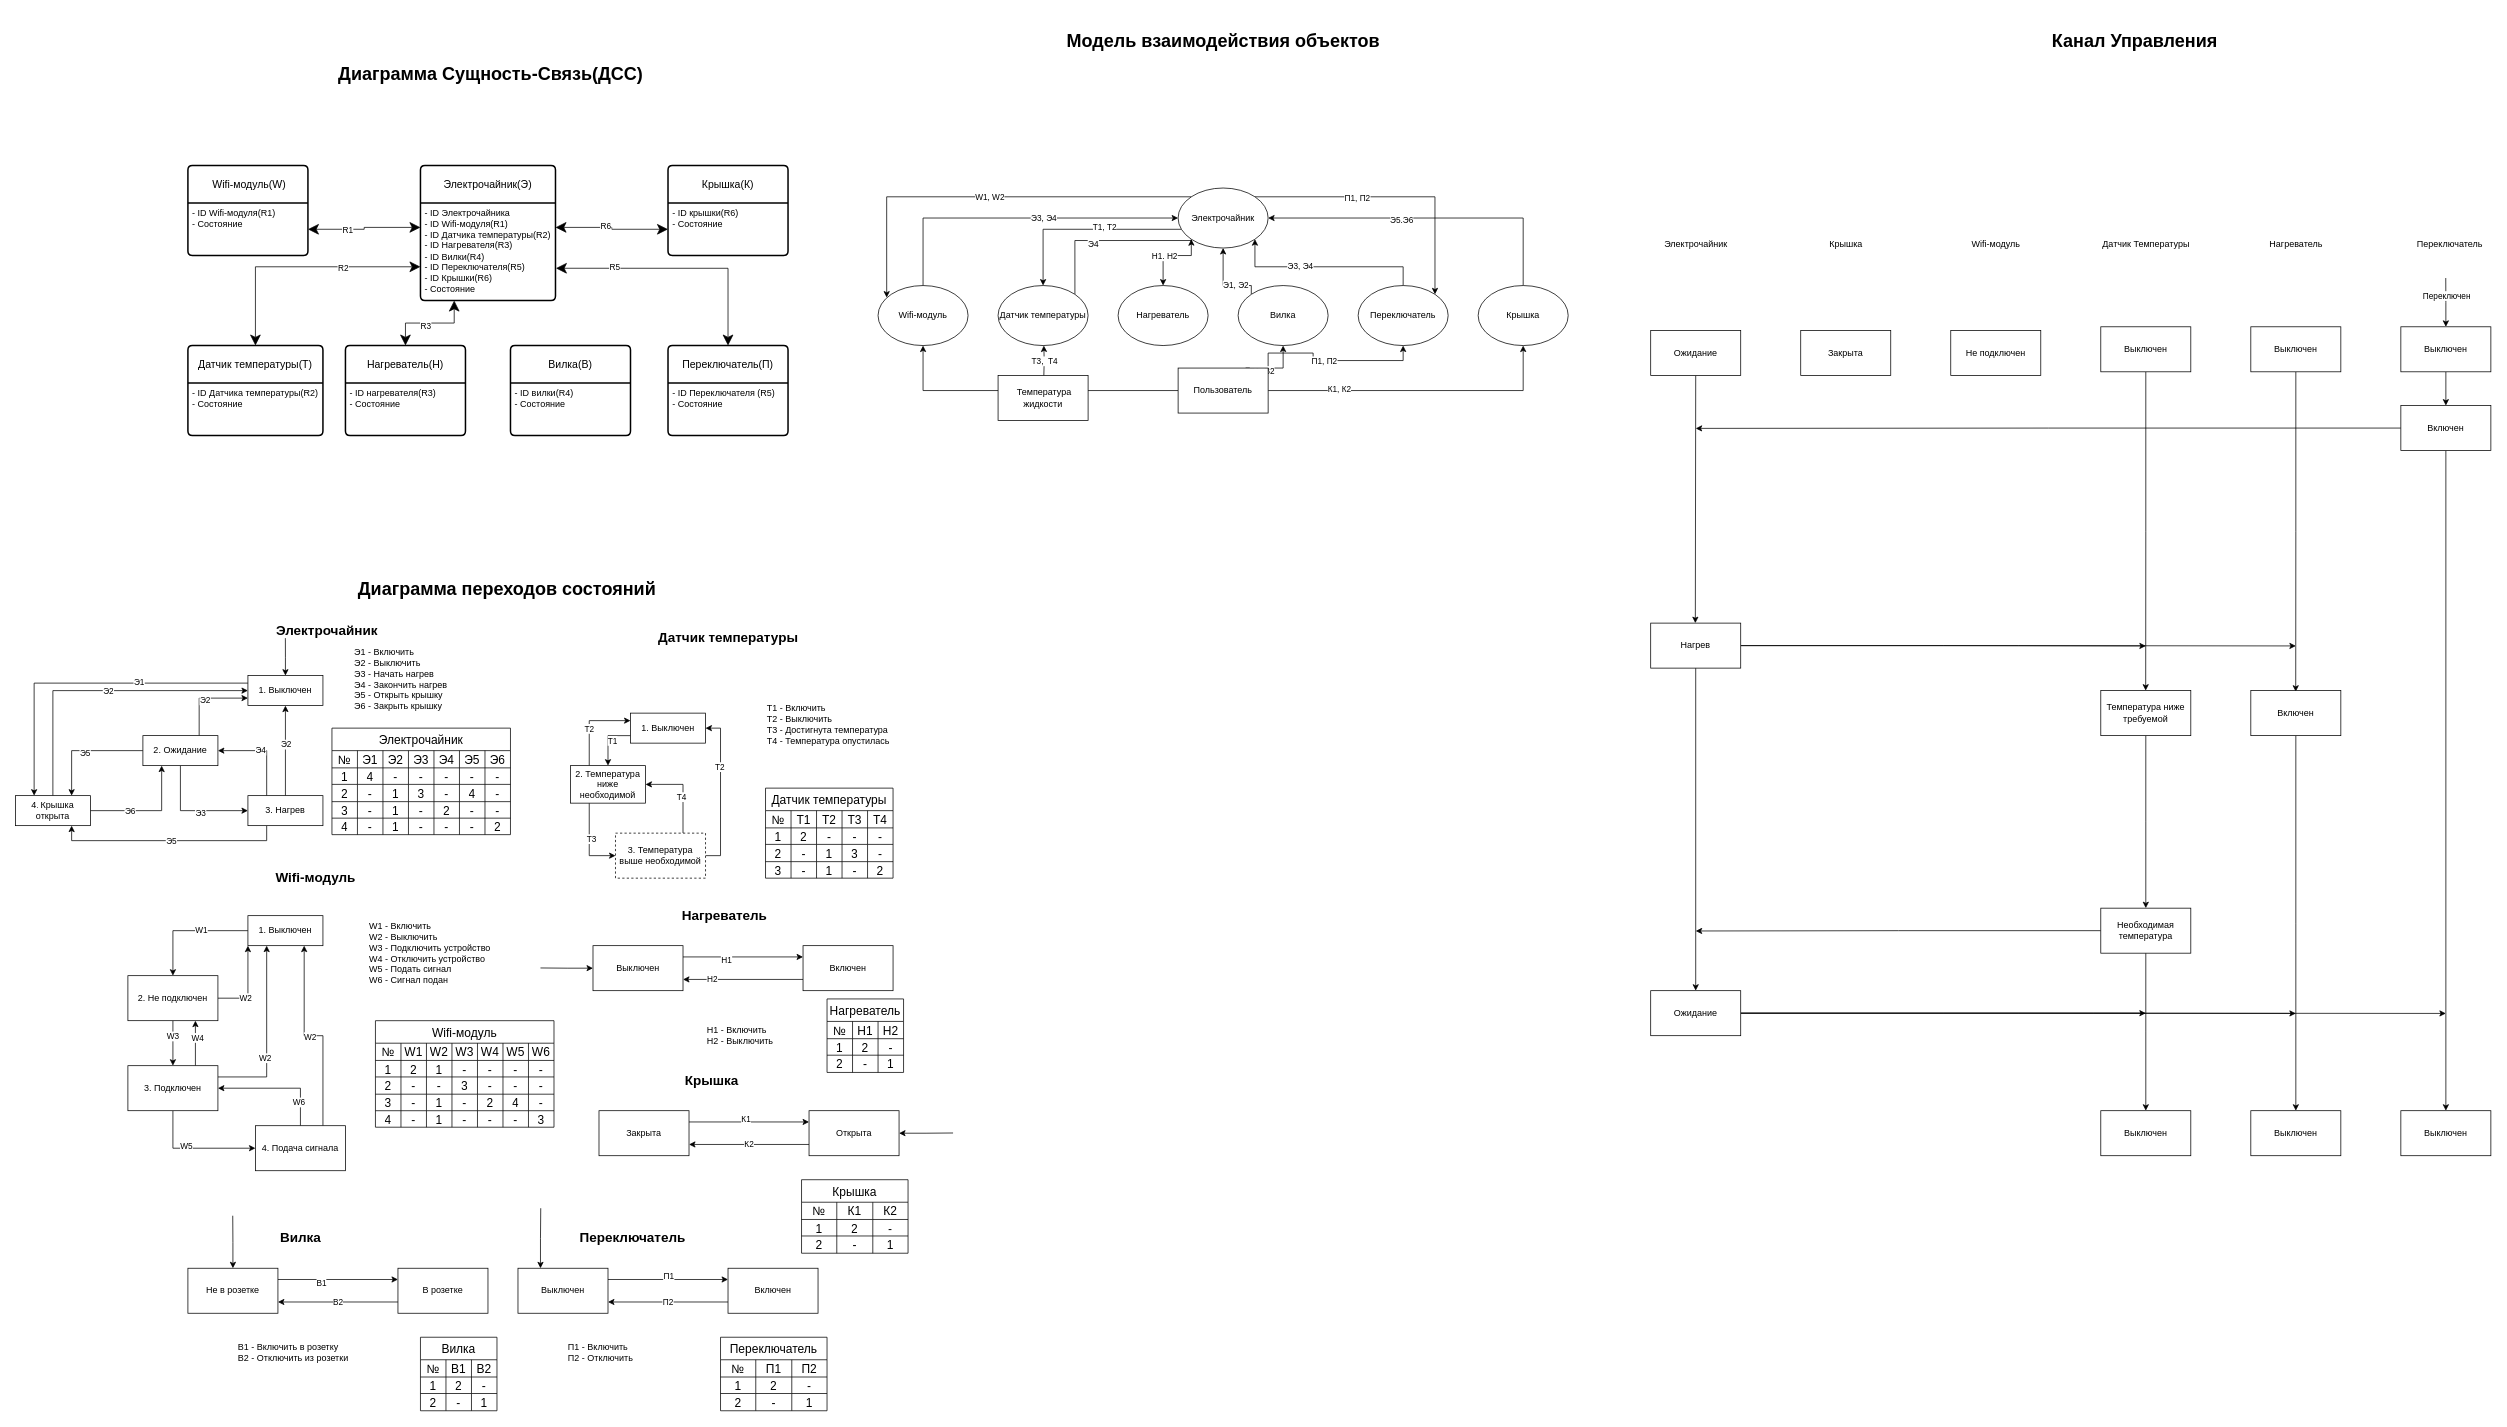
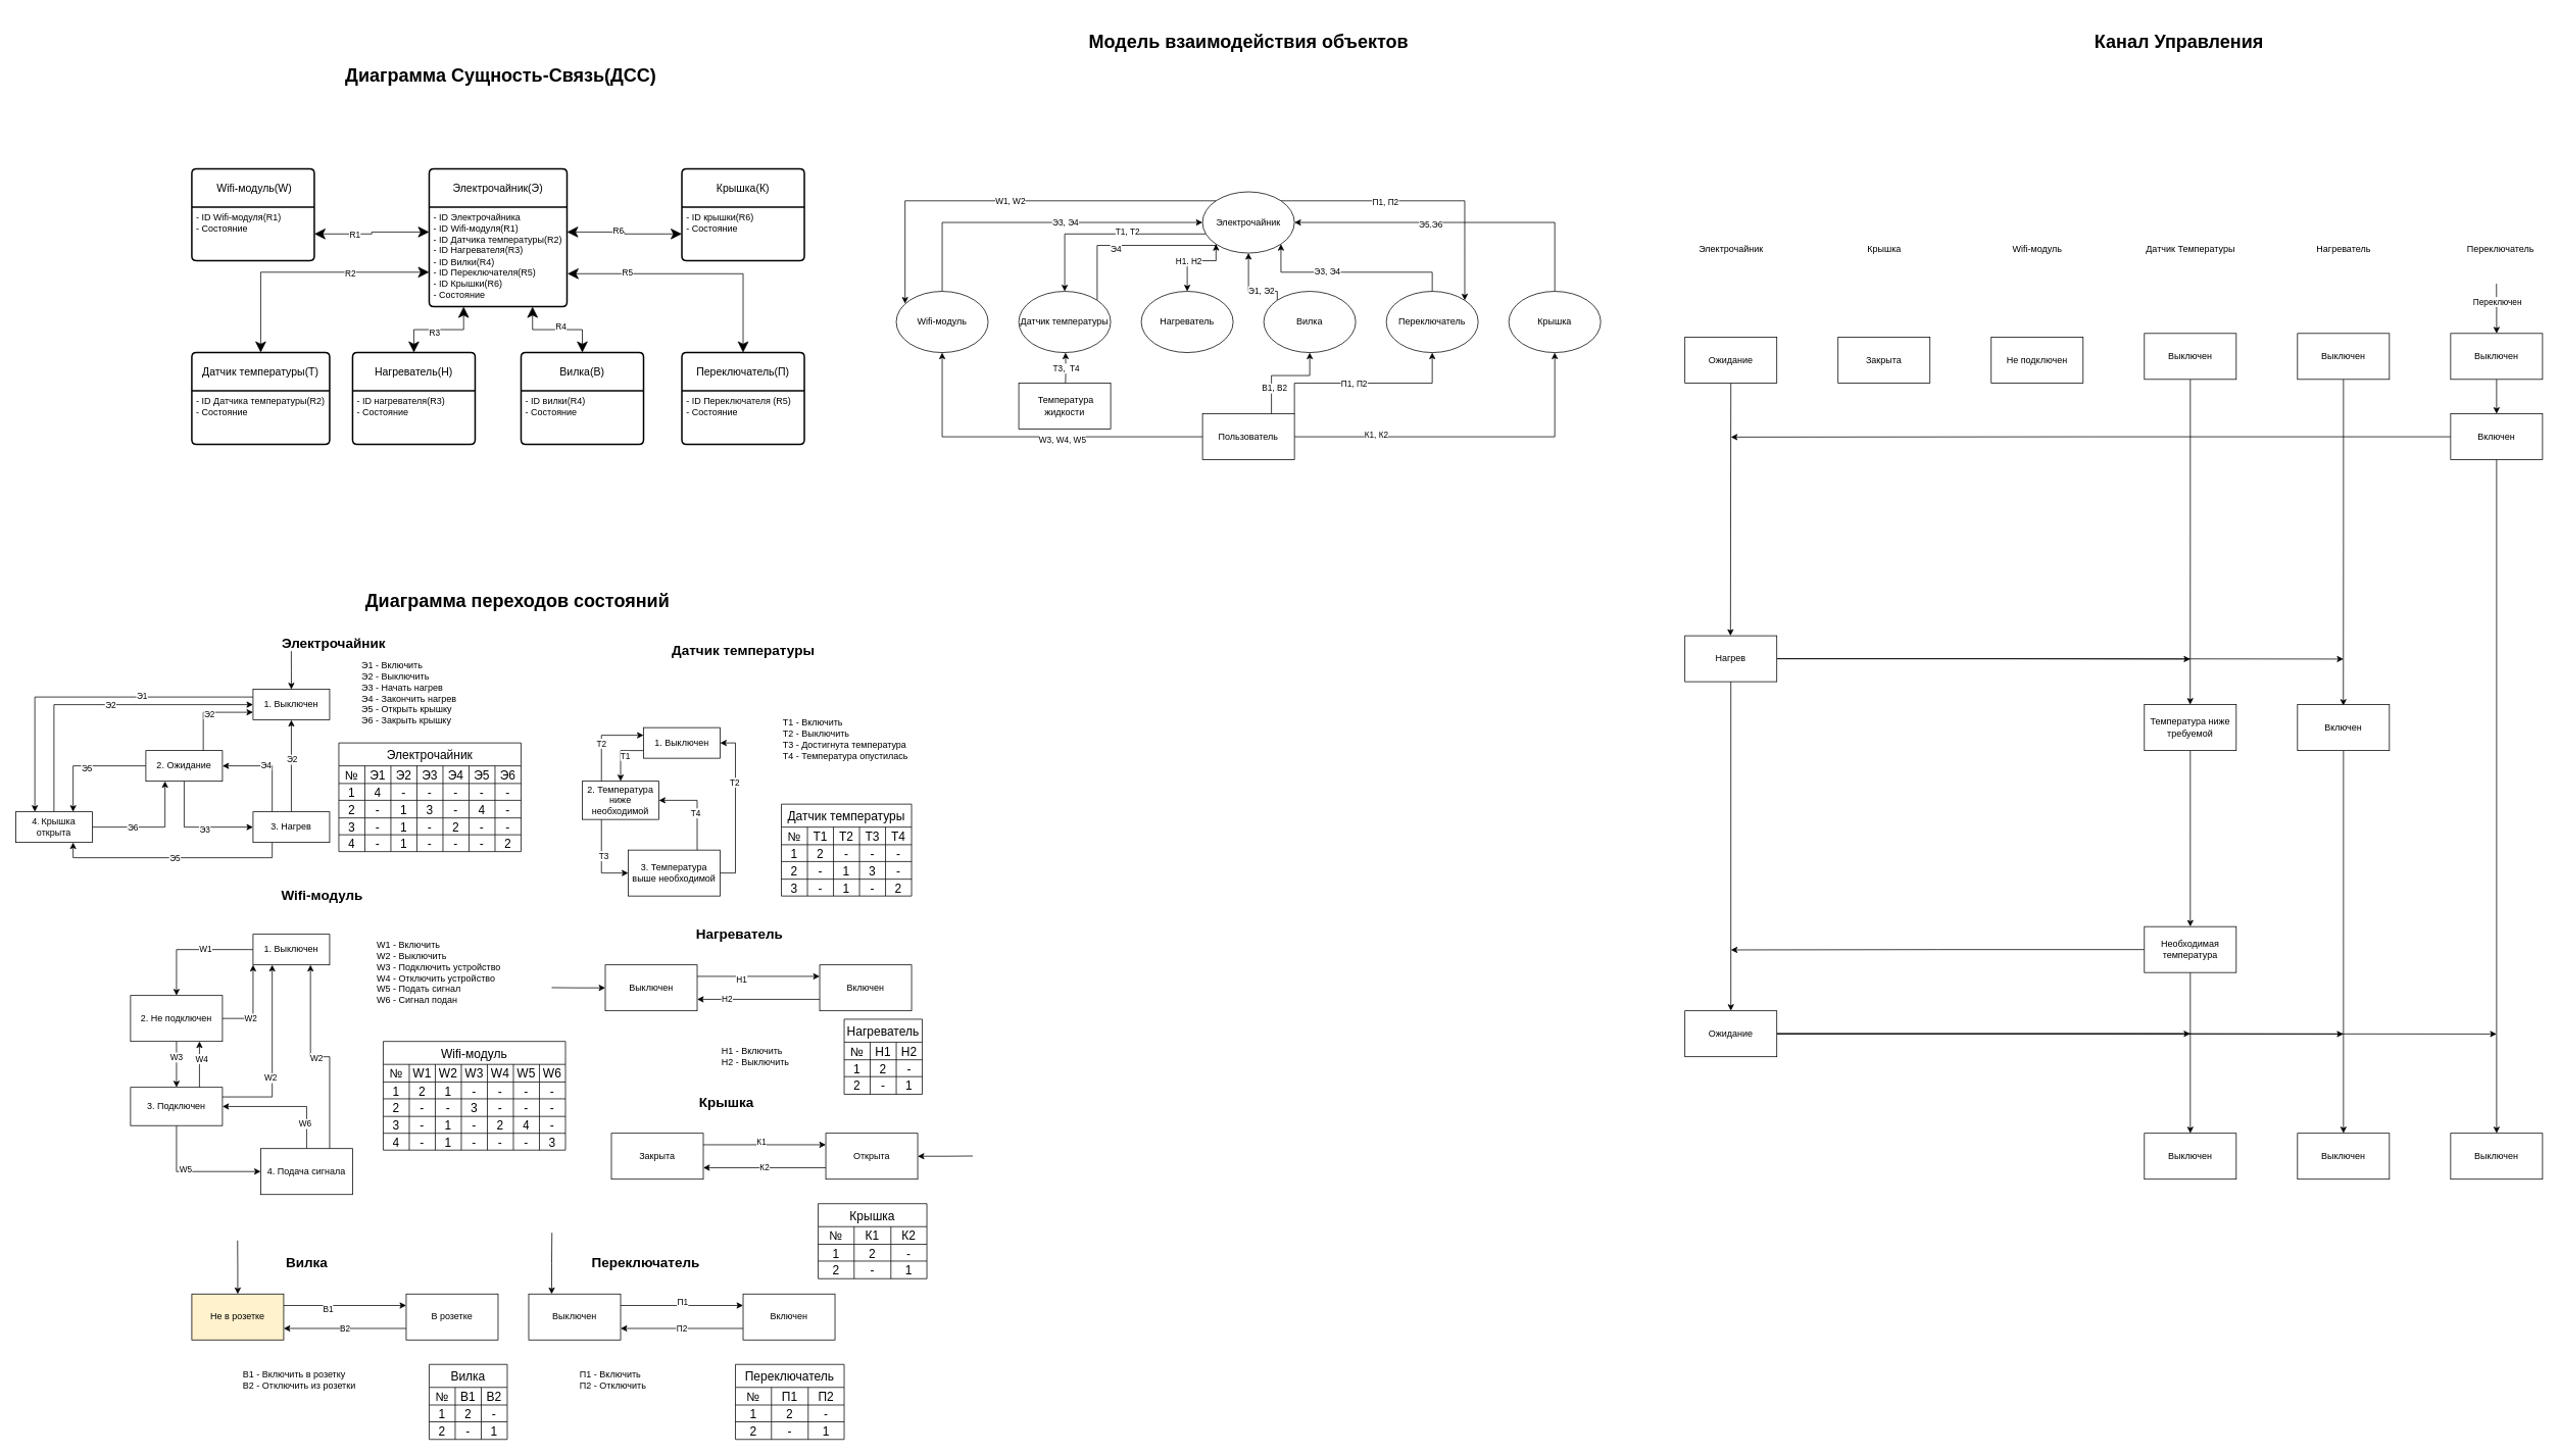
+ <mxCell id="14" style="edgeStyle=orthogonalEdgeStyle;rounded=0;orthogonalLoop=1;jettySize=auto;html=1;exitX=0.5;exitY=0;exitDx=0;exitDy=0;entryX=0.75;entryY=1;entryDx=0;entryDy=0;startArrow=classic;startFill=1;endSize=12;startSize=12;" parent="1" source="16" target="3" edge="1"><mxGeometry relative="1" as="geometry" /></mxCell>
+ <mxCell id="15" value="R4" style="edgeLabel;html=1;align=center;verticalAlign=middle;resizable=0;points=[];" parent="14" vertex="1" connectable="0"><mxGeometry x="-0.056" y="-4" relative="1" as="geometry"><mxPoint as="offset" /></mxGeometry></mxCell>
- <mxCell id="315" value="Пользователь" style="rounded=0;whiteSpace=wrap;html=1;" parent="1" vertex="1"><mxGeometry x="1570" y="490" width="120" height="60" as="geometry" /></mxCell>
+ <mxCell id="315" value="Пользователь" style="rounded=0;whiteSpace=wrap;html=1;" parent="1" vertex="1"><mxGeometry x="1570" y="540" width="120" height="60" as="geometry" /></mxCell>
- <mxCell id="167" value="3. Температура выше необходимой" style="rounded=0;whiteSpace=wrap;html=1;dashed=1;" parent="1" vertex="1"><mxGeometry x="820" y="1110" width="120" height="60" as="geometry" /></mxCell>
+ <mxCell id="167" value="3. Температура выше необходимой" style="rounded=0;whiteSpace=wrap;html=1;" parent="1" vertex="1"><mxGeometry x="820" y="1110" width="120" height="60" as="geometry" /></mxCell>
- <mxCell id="106" value="3. Подключен" style="rounded=0;whiteSpace=wrap;html=1;" parent="1" vertex="1"><mxGeometry x="170" y="1420" width="120" height="60" as="geometry" /></mxCell>
+ <mxCell id="106" value="3. Подключен" style="rounded=0;whiteSpace=wrap;html=1;" parent="1" vertex="1"><mxGeometry x="170" y="1420" width="120" height="50" as="geometry" /></mxCell>
- <mxCell id="220" value="Не в розетке" style="rounded=0;whiteSpace=wrap;html=1;" parent="1" vertex="1"><mxGeometry y="1690" width="120" height="60" as="geometry" x="250" /></mxCell>
+ <mxCell id="220" value="Не в розетке" style="rounded=0;whiteSpace=wrap;html=1;fillColor=#fff2cc;" parent="1" vertex="1"><mxGeometry y="1690" width="120" height="60" as="geometry" x="250" /></mxCell>
